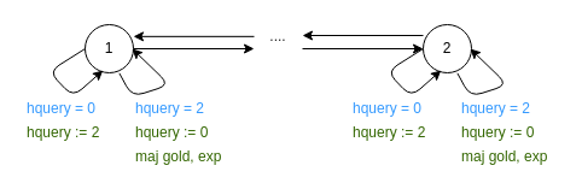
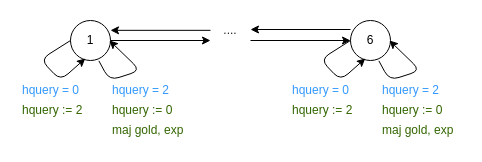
- <mxCell id="3" value="2" style="ellipse;whiteSpace=wrap;html=1;aspect=fixed;" parent="1" vertex="1"><mxGeometry x="350" y="20" width="40" height="40" as="geometry" /></mxCell>
+ <mxCell id="3" value="6" style="ellipse;whiteSpace=wrap;html=1;aspect=fixed;" parent="1" vertex="1"><mxGeometry x="350" y="20" width="40" height="40" as="geometry" /></mxCell>
